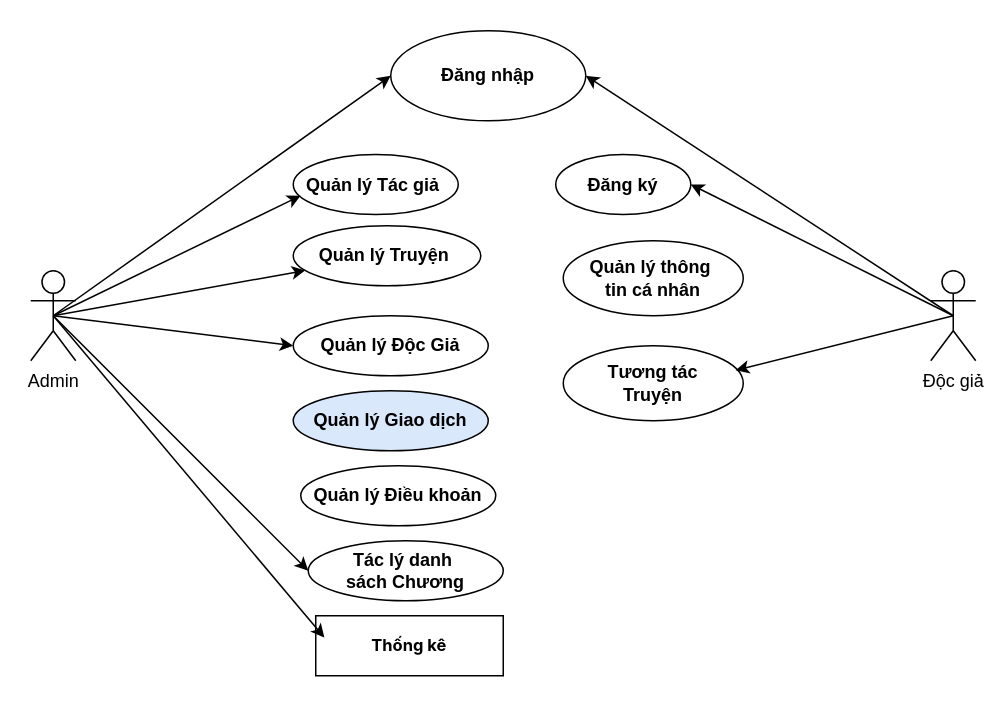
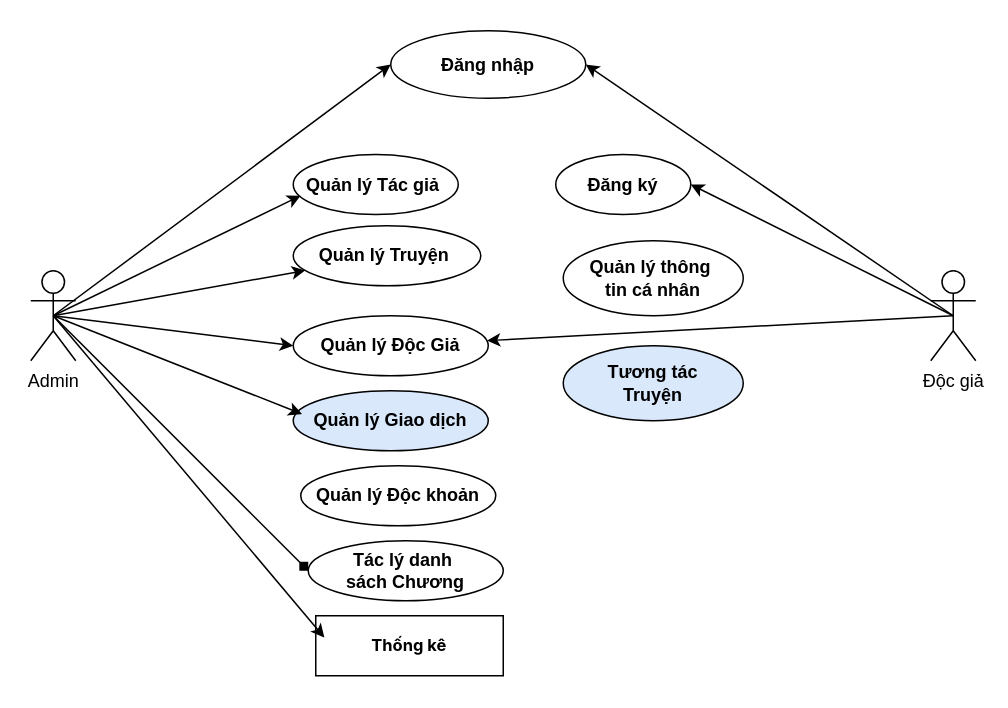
- <mxCell id="3" value="Đăng nhập" style="ellipse;whiteSpace=wrap;html=1;fontStyle=1" parent="1" vertex="1"><mxGeometry x="260" y="20" width="130" height="60" as="geometry" /></mxCell>
+ <mxCell id="3" value="Đăng nhập" style="ellipse;whiteSpace=wrap;html=1;fontStyle=1" parent="1" vertex="1"><mxGeometry x="260" y="20" width="130" height="45" as="geometry" /></mxCell>
- <mxCell id="22" value="" style="endArrow=classic;html=1;entryX=0.958;entryY=0.327;entryDx=0;entryDy=0;exitX=0.5;exitY=0.5;exitDx=0;exitDy=0;exitPerimeter=0;entryPerimeter=0;" parent="1" source="2" target="21" edge="1"><mxGeometry width="50" height="50" relative="1" as="geometry"><mxPoint x="645" y="180" as="sourcePoint" /><mxPoint x="520" y="233" as="targetPoint" /></mxGeometry></mxCell>
+ <mxCell id="22" value="" style="endArrow=classic;html=1;exitX=0.5;exitY=0.5;exitDx=0;exitDy=0;exitPerimeter=0;" parent="1" source="2" target="6" edge="1"><mxGeometry width="50" height="50" relative="1" as="geometry"><mxPoint x="645" y="180" as="sourcePoint" /><mxPoint x="520" y="233" as="targetPoint" /></mxGeometry></mxCell>
+ <mxCell id="13" value="" style="endArrow=classic;html=1;entryX=0.045;entryY=0.388;entryDx=0;entryDy=0;exitX=0.5;exitY=0.5;exitDx=0;exitDy=0;exitPerimeter=0;entryPerimeter=0;" parent="1" source="8" target="7" edge="1"><mxGeometry width="50" height="50" relative="1" as="geometry"><mxPoint x="100" y="200" as="sourcePoint" /><mxPoint x="176" y="244" as="targetPoint" /></mxGeometry></mxCell>
- <mxCell id="21" value="Tương tác&lt;div&gt;Truyện&lt;/div&gt;" style="ellipse;whiteSpace=wrap;html=1;fontStyle=1" parent="1" vertex="1"><mxGeometry x="375" y="230" width="120" height="50" as="geometry" /></mxCell>
+ <mxCell id="21" value="Tương tác&lt;div&gt;Truyện&lt;/div&gt;" style="ellipse;whiteSpace=wrap;html=1;fontStyle=1;fillColor=#dae8fc;" parent="1" vertex="1"><mxGeometry x="375" y="230" width="120" height="50" as="geometry" /></mxCell>
- <mxCell id="18" value="Quản lý Điều khoản" style="ellipse;whiteSpace=wrap;html=1;fontStyle=1" parent="1" vertex="1"><mxGeometry x="200" y="310" width="130" height="40" as="geometry" /></mxCell>
+ <mxCell id="18" value="Quản lý Độc khoản" style="ellipse;whiteSpace=wrap;html=1;fontStyle=1" parent="1" vertex="1"><mxGeometry x="200" y="310" width="130" height="40" as="geometry" /></mxCell>
- <mxCell id="24" value="" style="endArrow=classic;html=1;entryX=0;entryY=0.5;entryDx=0;entryDy=0;exitX=0.5;exitY=0.5;exitDx=0;exitDy=0;exitPerimeter=0;" parent="1" source="8" target="23" edge="1"><mxGeometry width="50" height="50" relative="1" as="geometry"><mxPoint x="100" y="203" as="sourcePoint" /><mxPoint x="221" y="385" as="targetPoint" /></mxGeometry></mxCell>
+ <mxCell id="24" value="" style="endArrow=diamond;html=1;entryX=0;entryY=0.5;entryDx=0;entryDy=0;exitX=0.5;exitY=0.5;exitDx=0;exitDy=0;exitPerimeter=0;" parent="1" source="8" target="23" edge="1"><mxGeometry width="50" height="50" relative="1" as="geometry"><mxPoint x="100" y="203" as="sourcePoint" /><mxPoint x="221" y="385" as="targetPoint" /></mxGeometry></mxCell>
